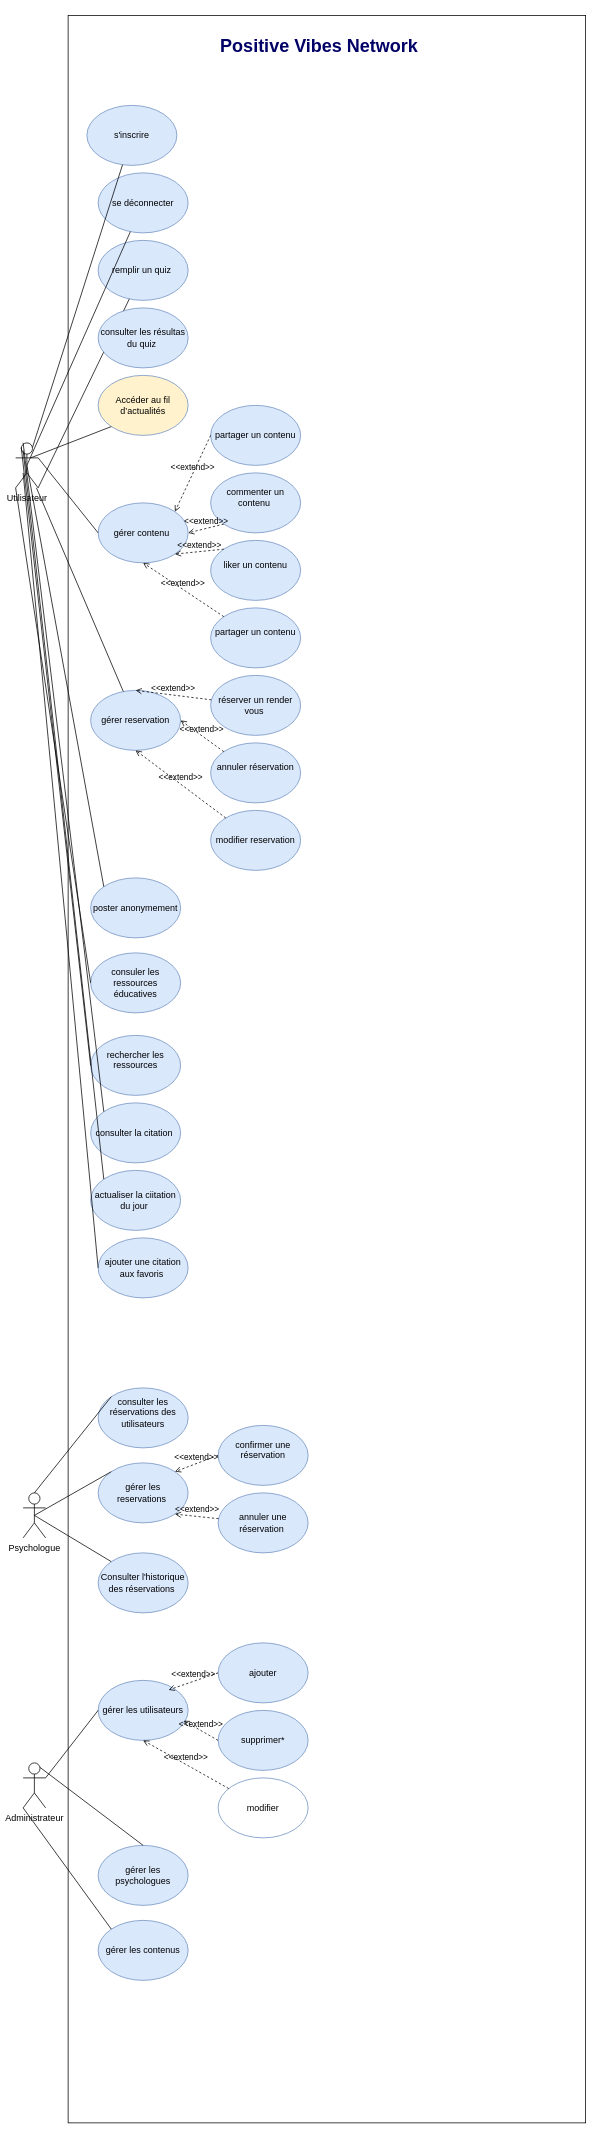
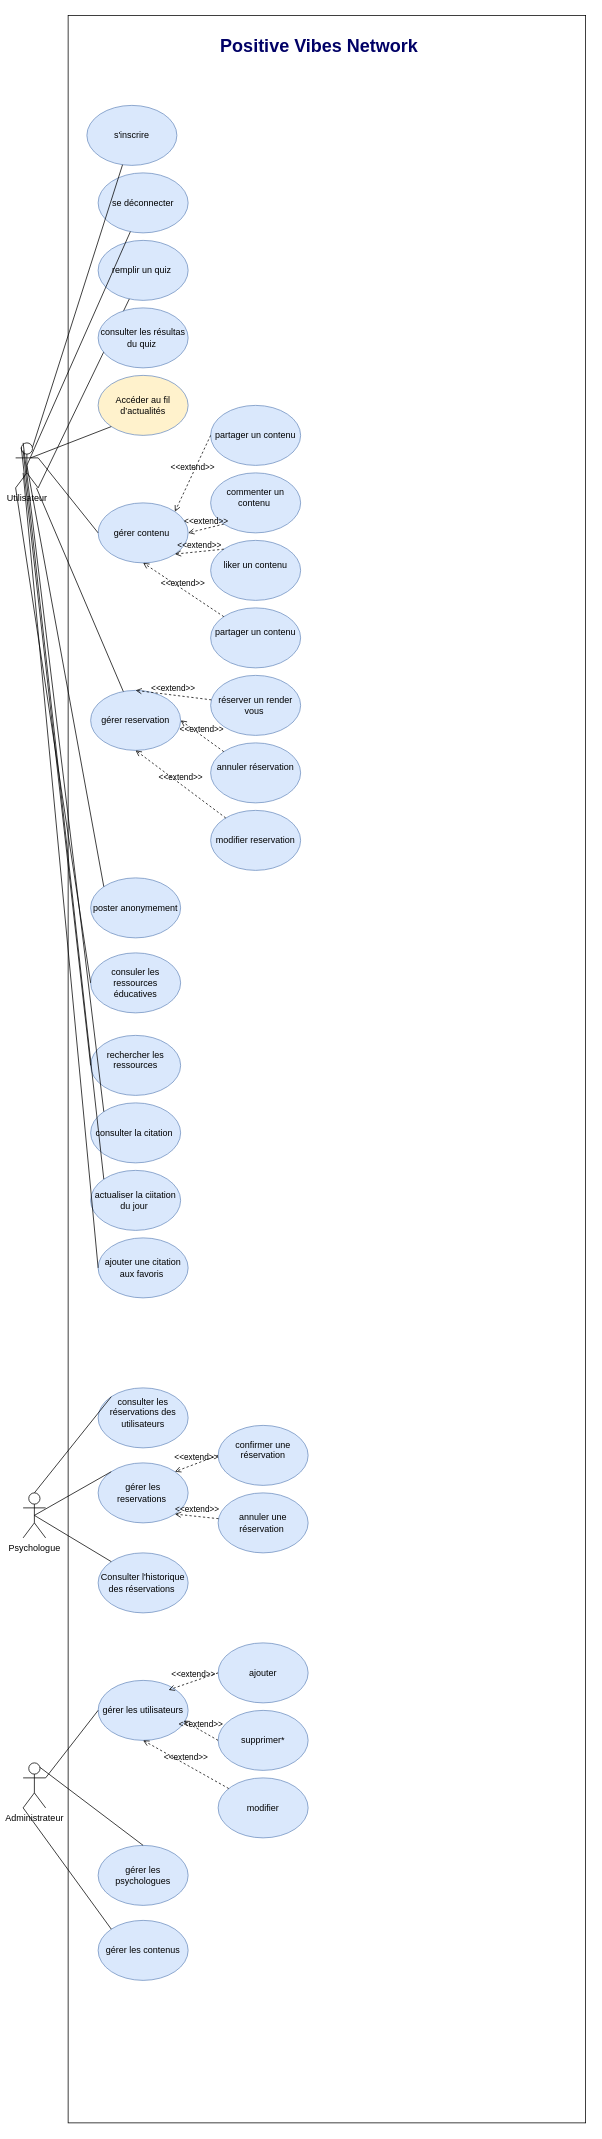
- <mxCell id="38" value="&lt;div&gt;modifier&lt;/div&gt;" style="ellipse;whiteSpace=wrap;html=1;fillColor=#ffffff;strokeColor=#6c8ebf;" vertex="1" parent="1"><mxGeometry x="290" y="2370" width="120" height="80" as="geometry" /></mxCell>
+ <mxCell id="38" value="&lt;div&gt;modifier&lt;/div&gt;" style="ellipse;whiteSpace=wrap;html=1;fillColor=#dae8fc;strokeColor=#6c8ebf;" vertex="1" parent="1"><mxGeometry x="290" y="2370" width="120" height="80" as="geometry" /></mxCell>
